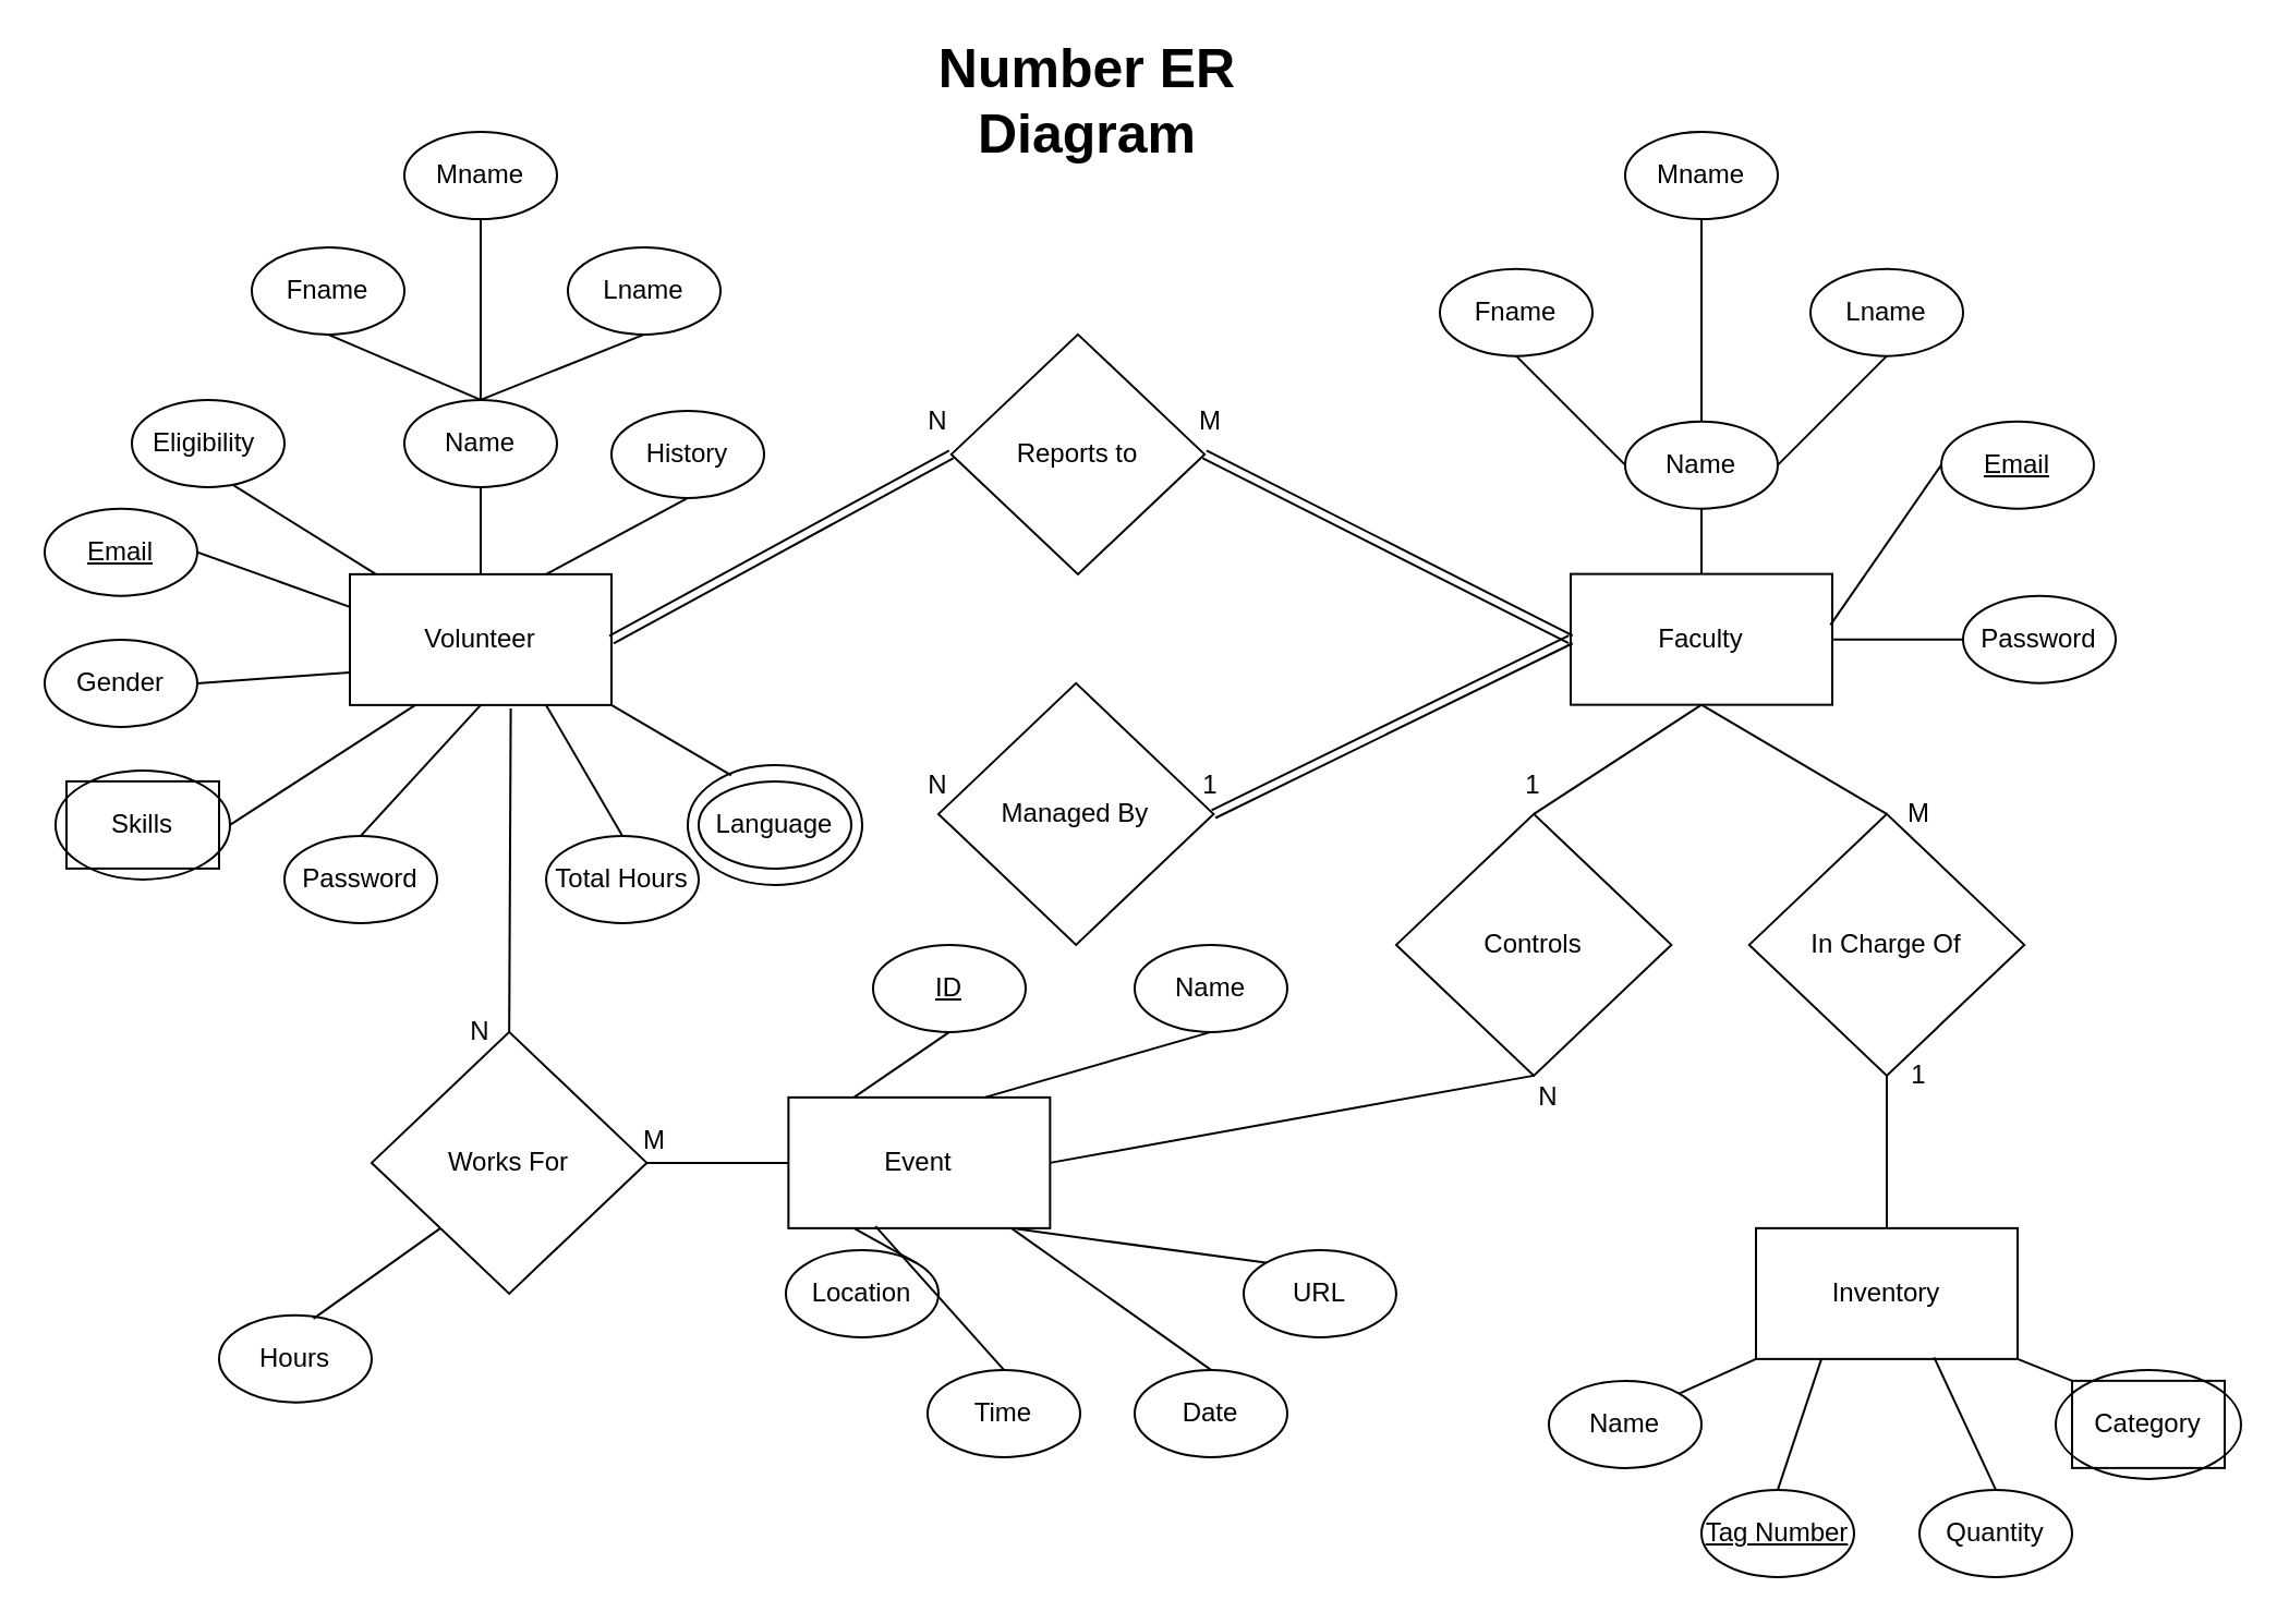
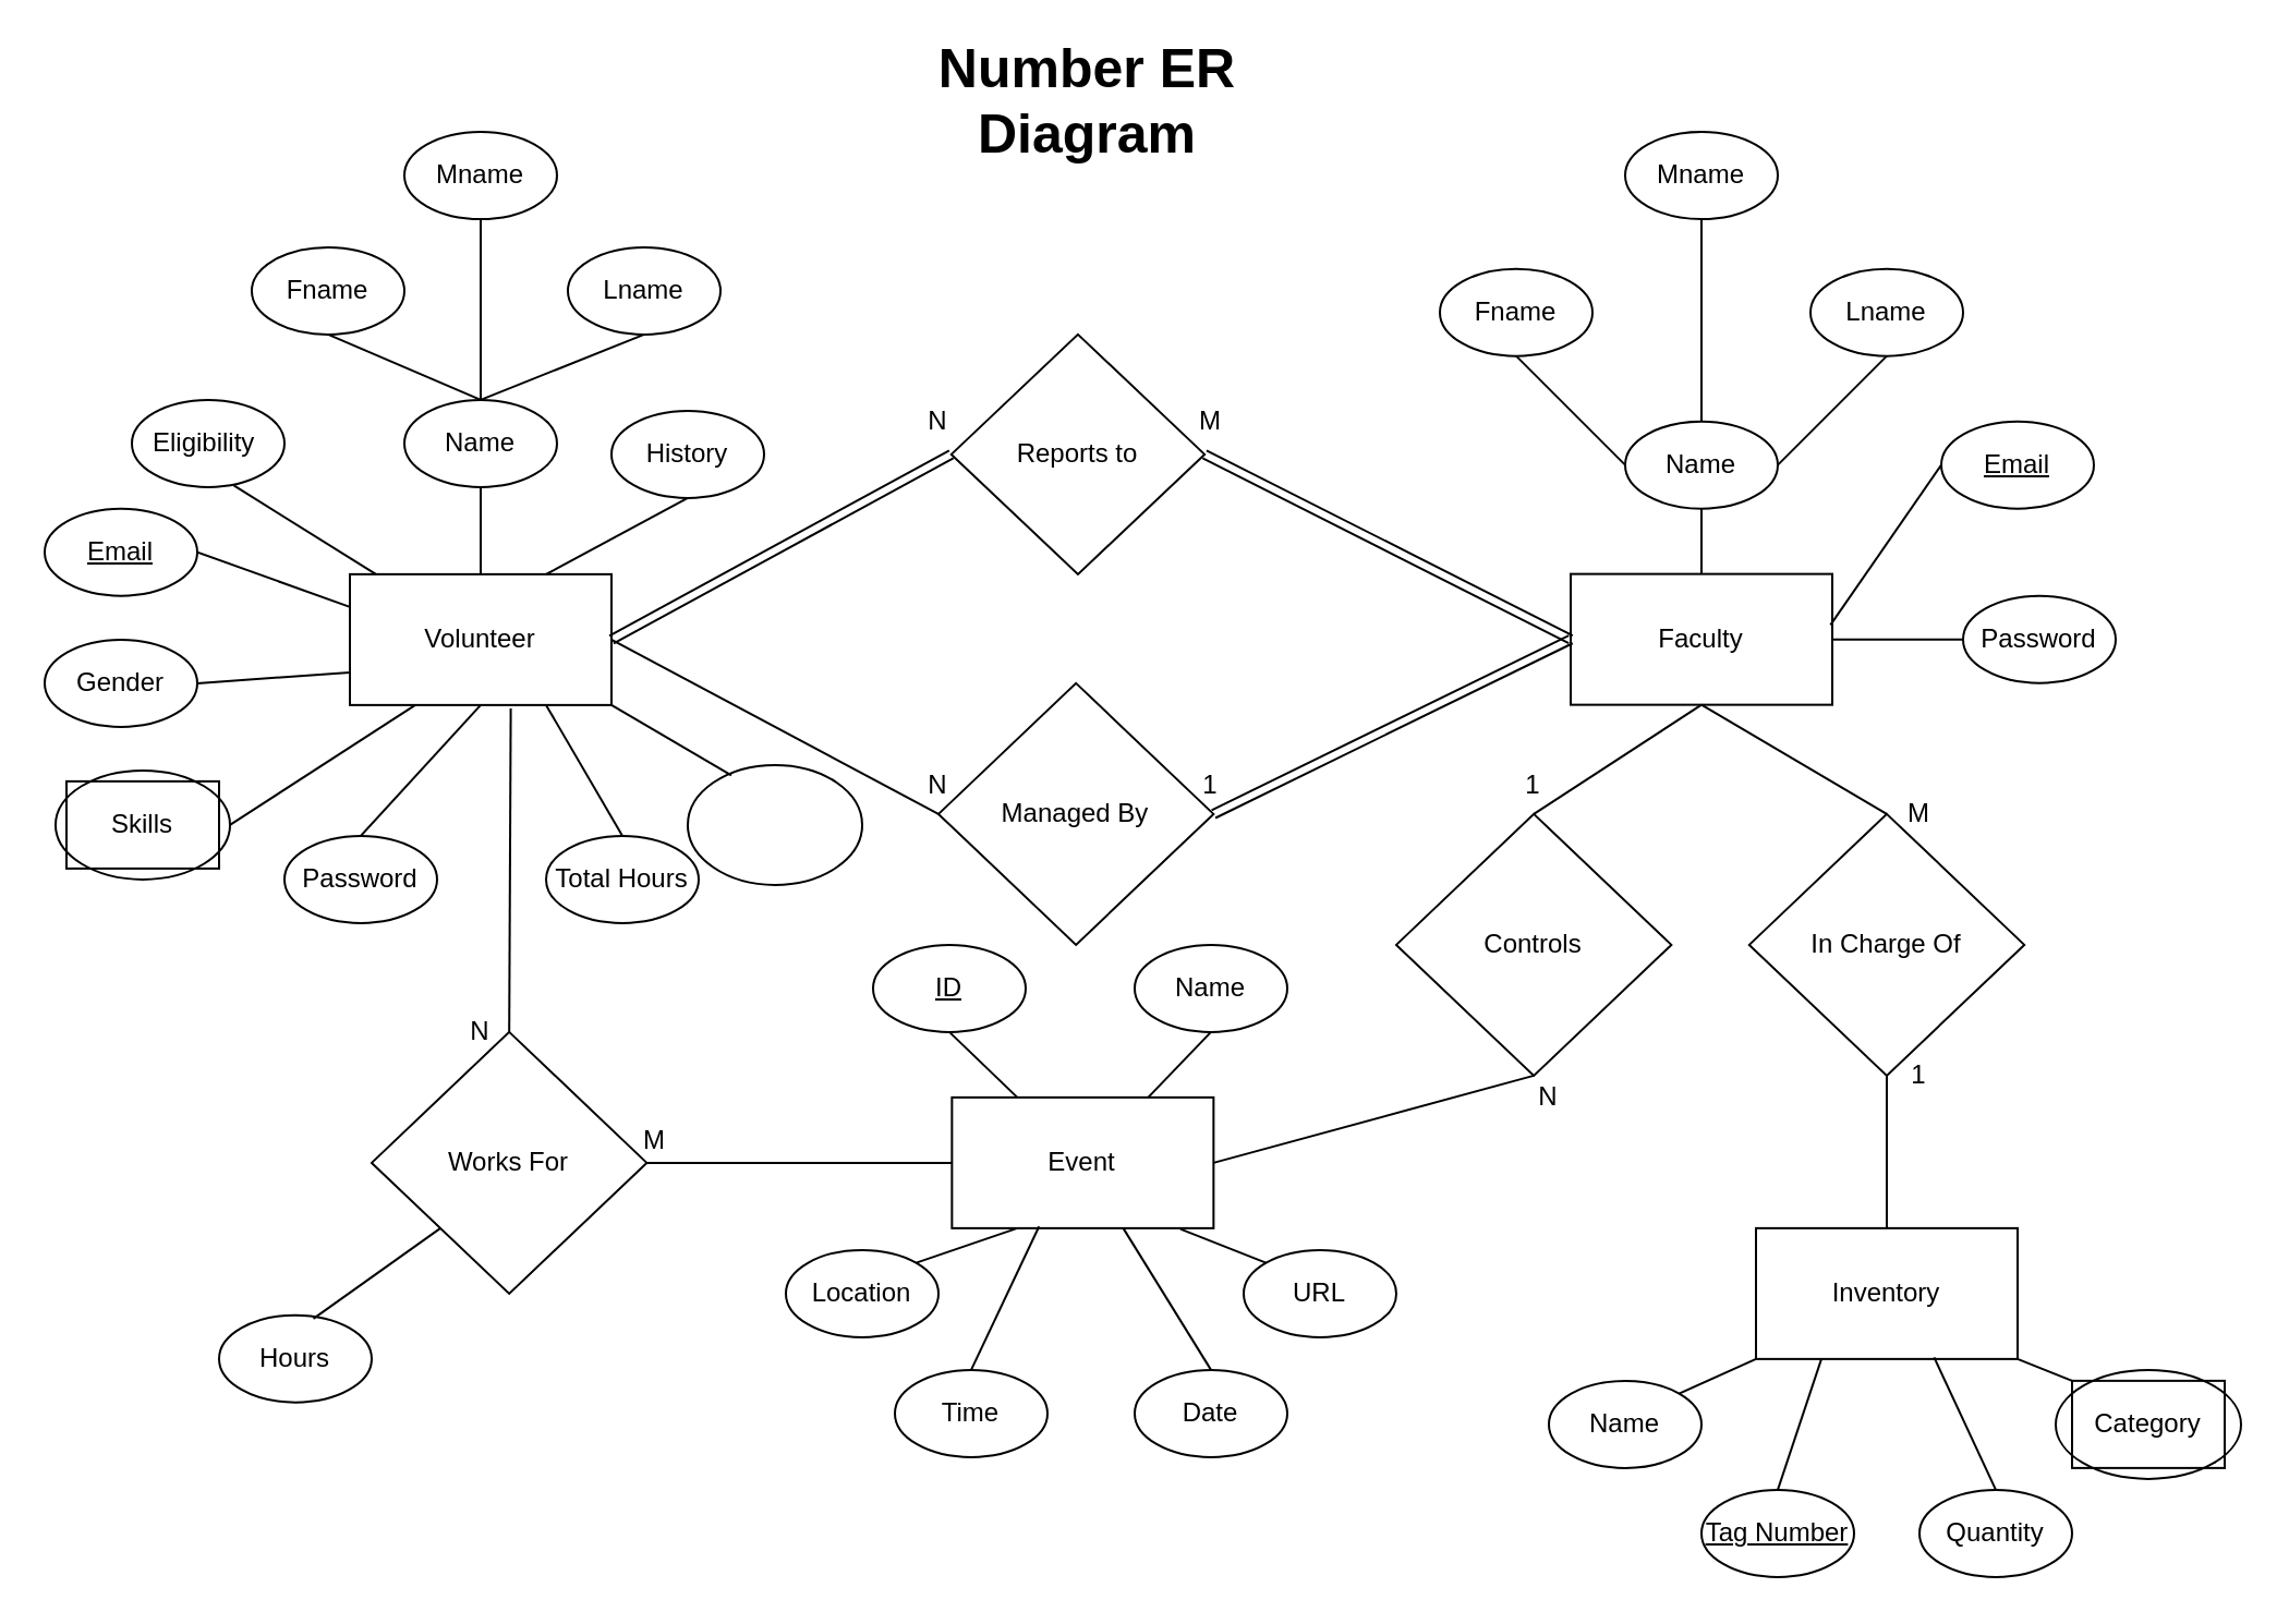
+ <mxCell id="20" value="" style="endArrow=none;html=1;entryX=1;entryY=0.5;entryDx=0;entryDy=0;exitX=0;exitY=0.5;exitDx=0;exitDy=0;" parent="1" source="4" target="18" edge="1"><mxGeometry width="50" height="50" relative="1" as="geometry"><mxPoint x="160" y="502.94" as="sourcePoint" /><mxPoint x="210" y="452.94" as="targetPoint" /></mxGeometry></mxCell>
- <mxCell id="53" value="Language" style="ellipse;whiteSpace=wrap;html=1;" parent="1" vertex="1"><mxGeometry x="320" y="357.94" width="70" height="40" as="geometry" /></mxCell>
- <mxCell id="44" value="&lt;span style=&quot;font-weight: normal&quot;&gt;Event&lt;/span&gt;" style="rounded=0;whiteSpace=wrap;html=1;fontStyle=1" parent="1" vertex="1"><mxGeometry x="361.18" y="502.94" width="120" height="60" as="geometry" /></mxCell>
+ <mxCell id="44" value="&lt;span style=&quot;font-weight: normal&quot;&gt;Event&lt;/span&gt;" style="rounded=0;whiteSpace=wrap;html=1;fontStyle=1" parent="1" vertex="1"><mxGeometry x="436.18" y="502.94" width="120" height="60" as="geometry" /></mxCell>
- <mxCell id="66" value="Time" style="ellipse;whiteSpace=wrap;html=1;" parent="1" vertex="1"><mxGeometry x="425" y="627.94" width="70" height="40" as="geometry" /></mxCell>
+ <mxCell id="66" value="Time" style="ellipse;whiteSpace=wrap;html=1;" parent="1" vertex="1"><mxGeometry x="410" y="627.94" width="70" height="40" as="geometry" /></mxCell>
